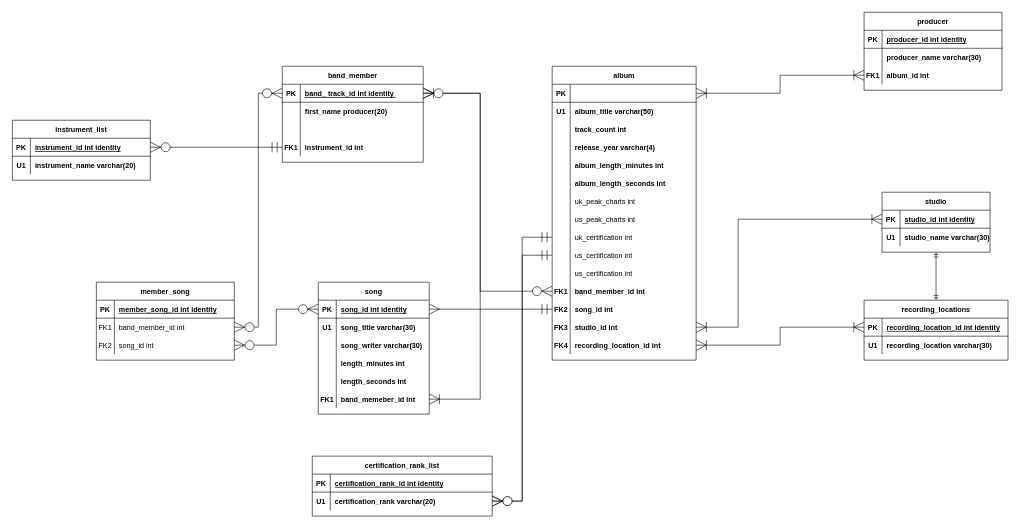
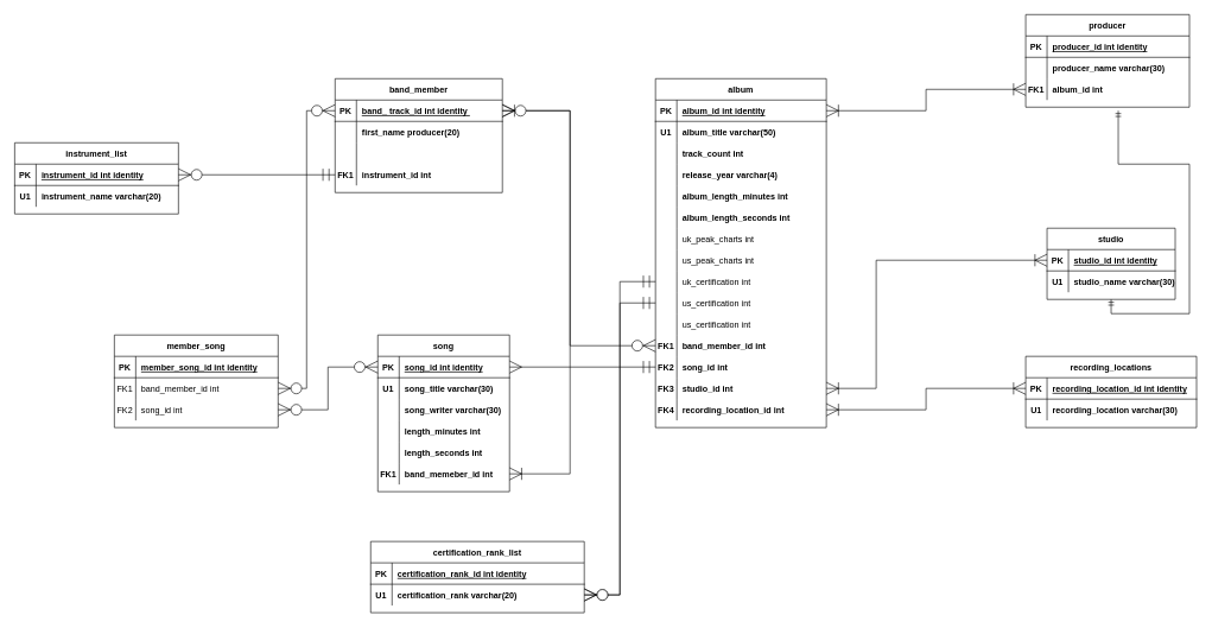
+ <mxCell id="28" value="album_id int identity" style="shape=partialRectangle;connectable=0;fillColor=none;top=0;left=0;bottom=0;right=0;align=left;spacingLeft=6;fontStyle=5;overflow=hidden;" parent="26" vertex="1"><mxGeometry x="30" width="210" height="30" as="geometry" /></mxCell>
- <mxCell id="24" style="edgeStyle=orthogonalEdgeStyle;rounded=0;orthogonalLoop=1;jettySize=auto;html=1;startArrow=ERmandOne;startFill=0;endArrow=ERmandOne;endFill=0;targetPerimeterSpacing=15;entryX=0.5;entryY=0;entryDx=0;entryDy=0;exitX=0.5;exitY=1;exitDx=0;exitDy=0;" parent="1" source="108" target="17" edge="1"><mxGeometry relative="1" as="geometry"><mxPoint x="1529" y="380" as="sourcePoint" /><mxPoint x="1529" y="485" as="targetPoint" /></mxGeometry></mxCell>
+ <mxCell id="24" style="edgeStyle=orthogonalEdgeStyle;rounded=0;orthogonalLoop=1;jettySize=auto;html=1;startArrow=ERmandOne;startFill=0;endArrow=ERmandOne;endFill=0;targetPerimeterSpacing=15;exitX=0.5;exitY=1;exitDx=0;exitDy=0;" parent="1" source="108" target="16" edge="1"><mxGeometry relative="1" as="geometry"><mxPoint x="1529" y="380" as="sourcePoint" /><mxPoint x="1529" y="485" as="targetPoint" /></mxGeometry></mxCell>
